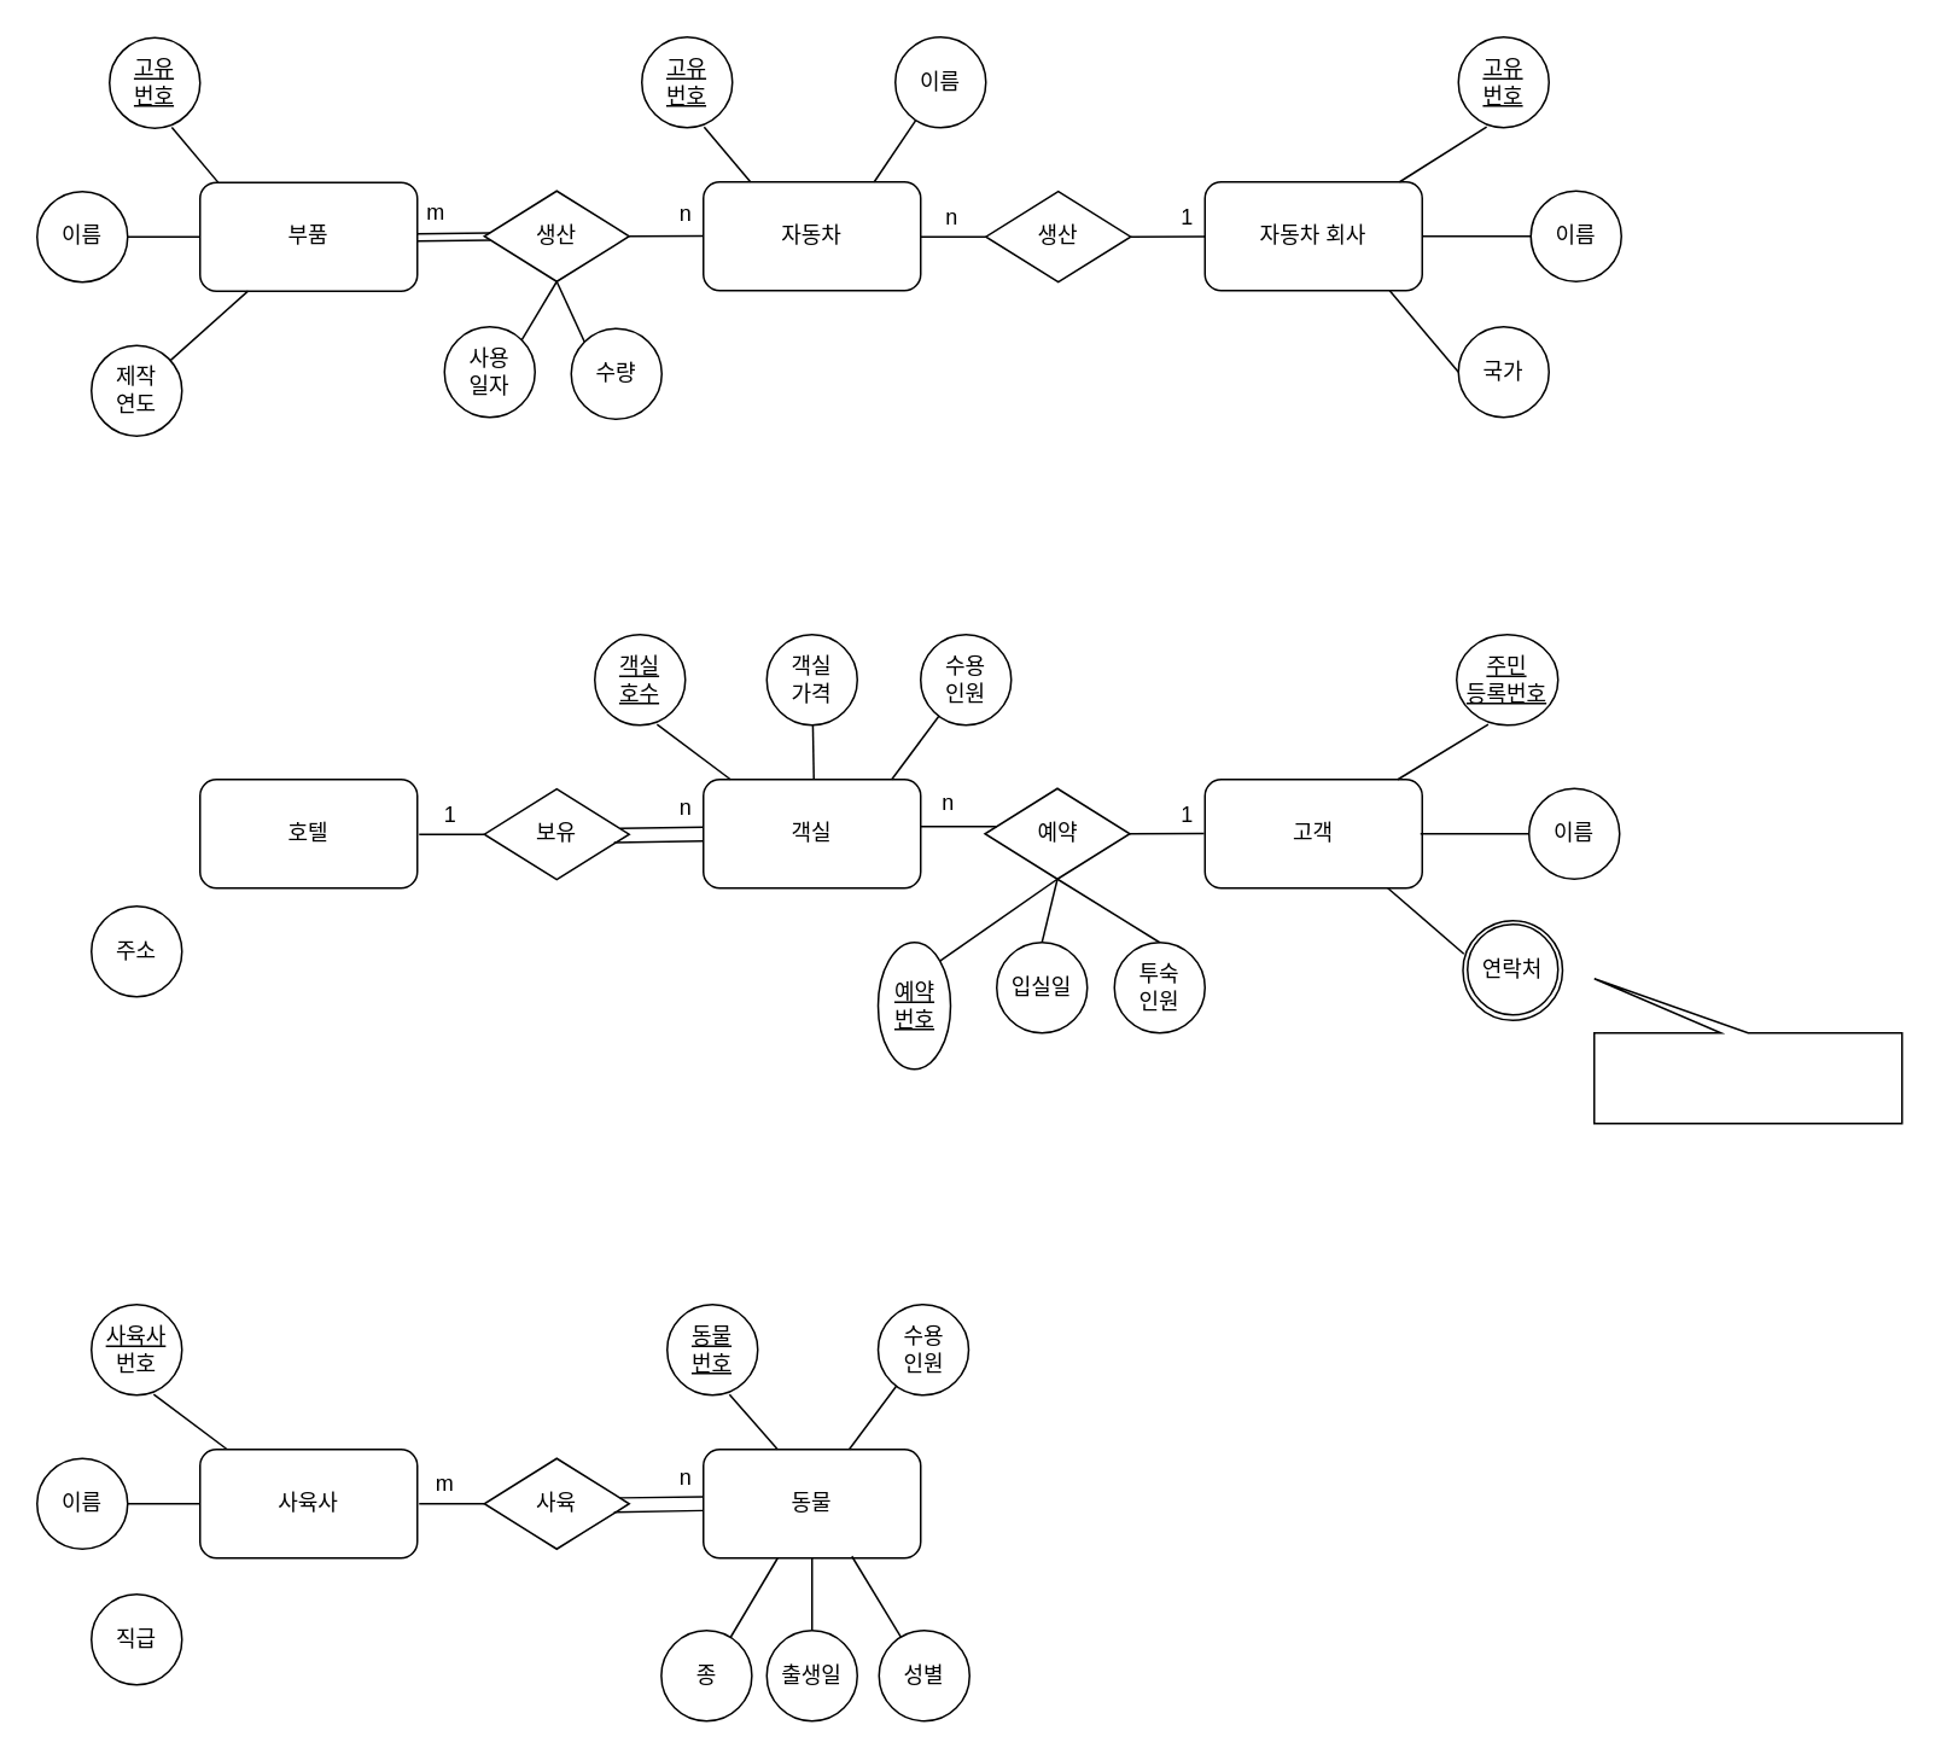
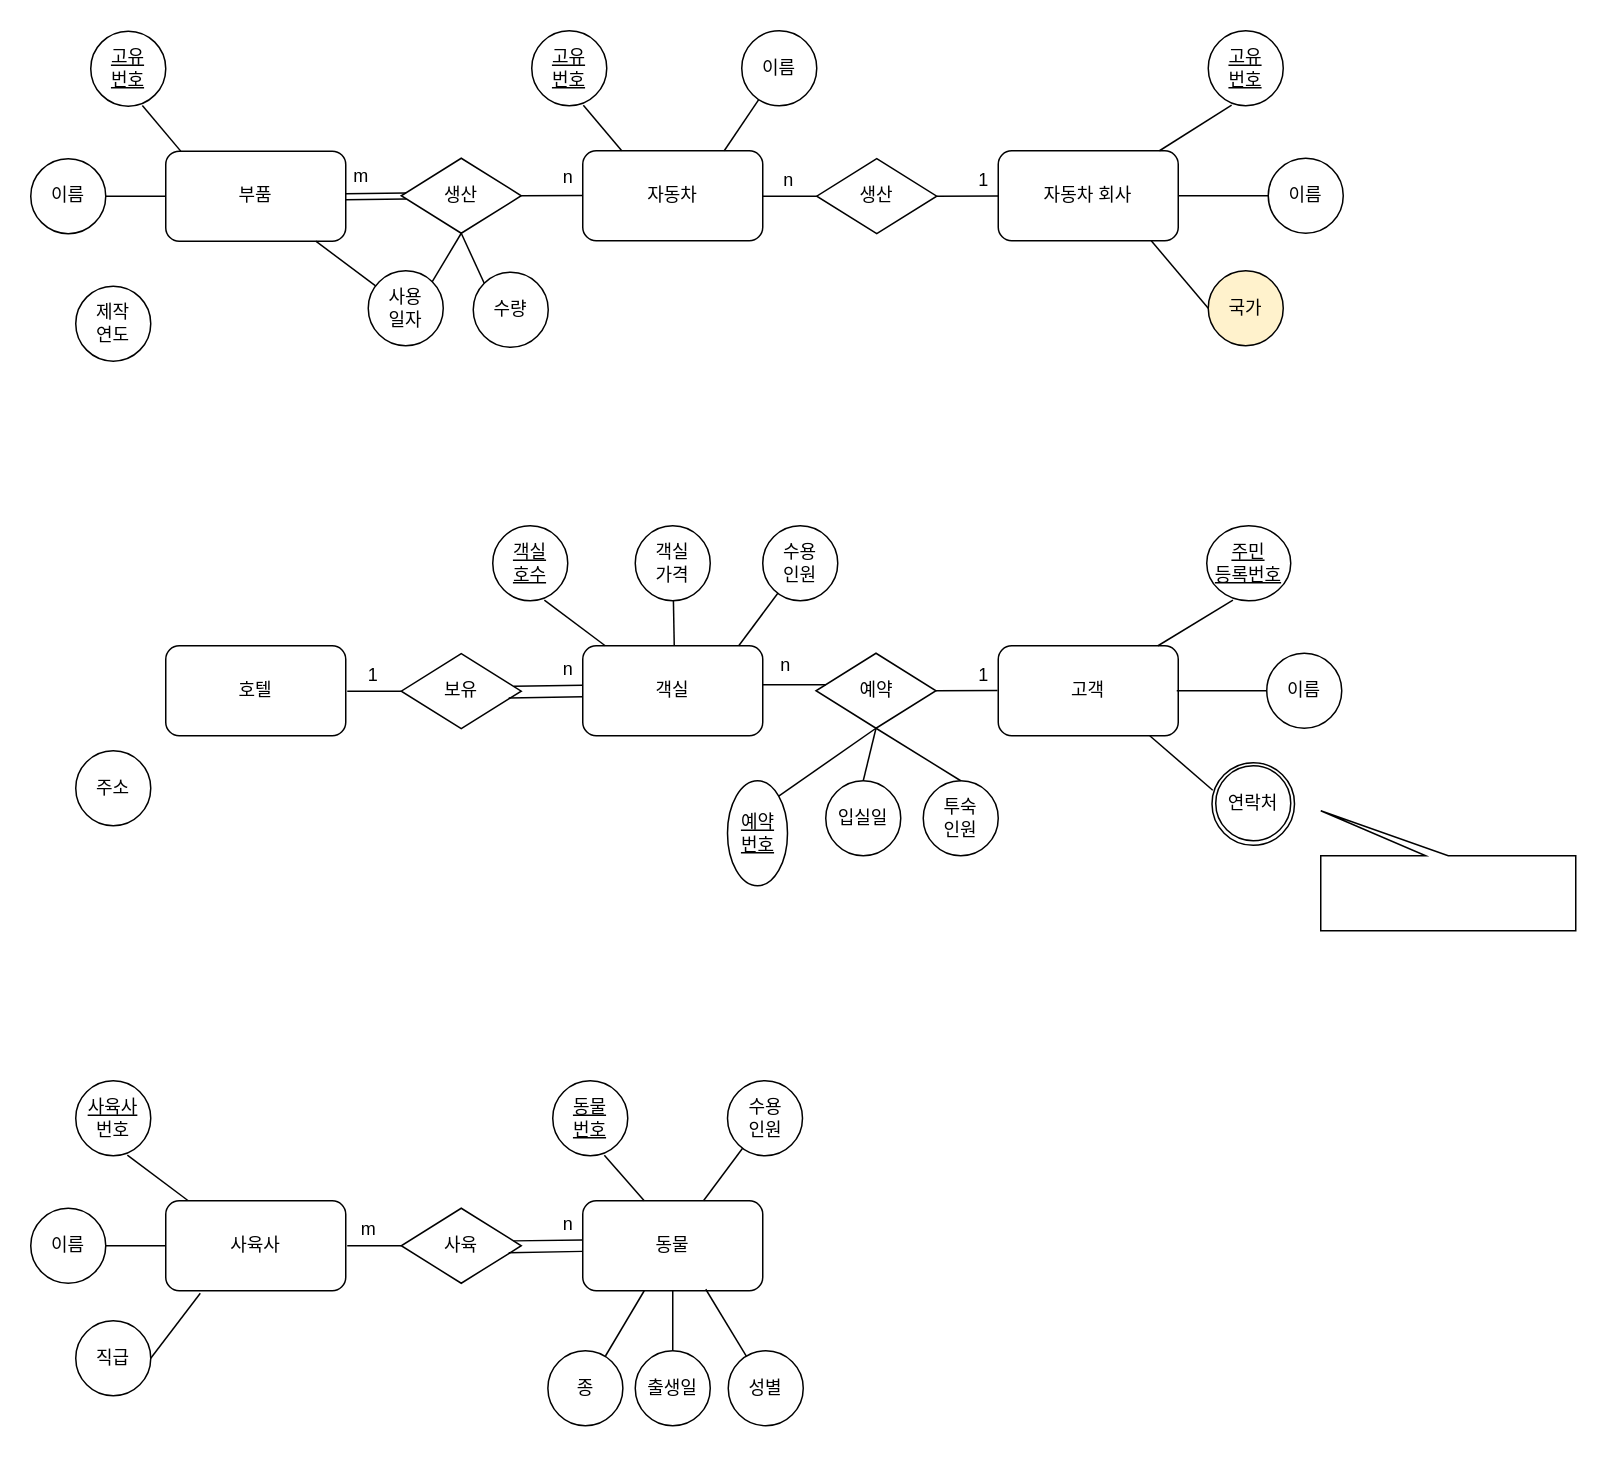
- <mxCell id="10" value="" style="endArrow=none;html=1;" edge="1" parent="1" source="3" target="7"><mxGeometry width="50" height="50" relative="1" as="geometry"><mxPoint x="120" y="140.25" as="sourcePoint" /><mxPoint x="80" y="140.25" as="targetPoint" /></mxGeometry></mxCell>
+ <mxCell id="10" value="" style="endArrow=none;html=1;" edge="1" parent="1" source="3" target="31"><mxGeometry width="50" height="50" relative="1" as="geometry"><mxPoint x="120" y="140.25" as="sourcePoint" /><mxPoint x="80" y="140.25" as="targetPoint" /></mxGeometry></mxCell>
- <mxCell id="15" value="국가" style="ellipse;whiteSpace=wrap;html=1;" vertex="1" parent="1"><mxGeometry x="805" y="180" width="50" height="50" as="geometry" /></mxCell>
+ <mxCell id="15" value="국가" style="ellipse;whiteSpace=wrap;html=1;fillColor=#fff2cc;" vertex="1" parent="1"><mxGeometry x="805" y="180" width="50" height="50" as="geometry" /></mxCell>
+ <mxCell id="77" value="" style="endArrow=none;html=1;entryX=1;entryY=0.5;entryDx=0;entryDy=0;exitX=0.192;exitY=1.027;exitDx=0;exitDy=0;exitPerimeter=0;" edge="1" parent="1" target="76" source="73"><mxGeometry width="50" height="50" relative="1" as="geometry"><mxPoint x="140" y="905" as="sourcePoint" /><mxPoint x="175" y="905" as="targetPoint" /></mxGeometry></mxCell>
